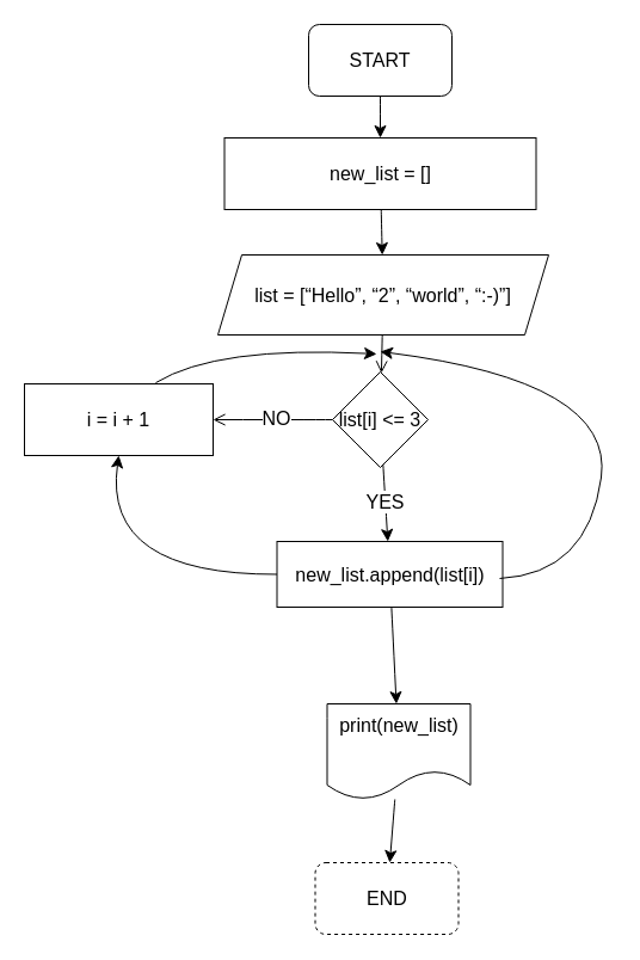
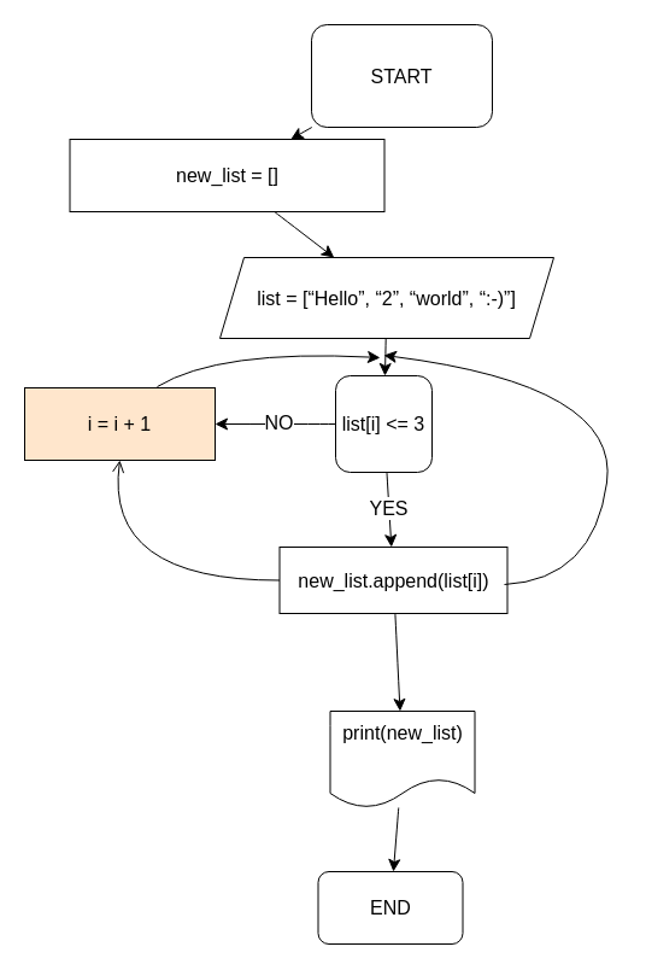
- <mxCell id="3" value="START" style="rounded=1;whiteSpace=wrap;html=1;fontSize=16;" vertex="1" parent="1"><mxGeometry x="258" y="20" width="120" height="60" as="geometry" /></mxCell>
+ <mxCell id="3" value="START" style="rounded=1;whiteSpace=wrap;html=1;fontSize=16;" vertex="1" parent="1"><mxGeometry x="258" y="20" width="150" height="85" as="geometry" /></mxCell>
- <mxCell id="7" value="new_list = []" style="rounded=0;whiteSpace=wrap;html=1;fontSize=16;" vertex="1" parent="1"><mxGeometry x="187.5" y="115" width="261" height="60" as="geometry" /></mxCell>
+ <mxCell id="7" value="new_list = []" style="rounded=0;whiteSpace=wrap;html=1;fontSize=16;" vertex="1" parent="1"><mxGeometry x="57.5" y="115" width="261" height="60" as="geometry" /></mxCell>
- <mxCell id="4" value="" style="edgeStyle=none;curved=1;rounded=0;orthogonalLoop=1;jettySize=auto;html=1;fontSize=12;startSize=8;endSize=8;endArrow=open;" edge="1" parent="1" source="5" target="12"><mxGeometry relative="1" as="geometry" /></mxCell>
+ <mxCell id="4" value="" style="edgeStyle=none;curved=1;rounded=0;orthogonalLoop=1;jettySize=auto;html=1;fontSize=12;startSize=8;endSize=8;" edge="1" parent="1" source="5" target="12"><mxGeometry relative="1" as="geometry" /></mxCell>
- <mxCell id="15" value="i = i + 1" style="whiteSpace=wrap;html=1;fontSize=16;" vertex="1" parent="1"><mxGeometry x="20" y="321" width="158" height="60" as="geometry" /></mxCell>
+ <mxCell id="15" value="i = i + 1" style="whiteSpace=wrap;html=1;fontSize=16;fillColor=#ffe6cc;" vertex="1" parent="1"><mxGeometry x="20" y="321" width="158" height="60" as="geometry" /></mxCell>
- <mxCell id="10" value="" style="edgeStyle=none;curved=1;rounded=0;orthogonalLoop=1;jettySize=auto;html=1;fontSize=12;startSize=8;endSize=8;endArrow=open;" edge="1" parent="1" source="12" target="15"><mxGeometry relative="1" as="geometry" /></mxCell>
+ <mxCell id="10" value="" style="edgeStyle=none;curved=1;rounded=0;orthogonalLoop=1;jettySize=auto;html=1;fontSize=12;startSize=8;endSize=8;" edge="1" parent="1" source="12" target="15"><mxGeometry relative="1" as="geometry" /></mxCell>
- <mxCell id="12" value="list[i] &amp;lt;= 3" style="rhombus;whiteSpace=wrap;html=1;fontSize=16;" vertex="1" parent="1"><mxGeometry x="278" y="311" width="80" height="80" as="geometry" /></mxCell>
+ <mxCell id="12" value="list[i] &amp;lt;= 3" style="whiteSpace=wrap;html=1;fontSize=16;rounded=1;" vertex="1" parent="1"><mxGeometry x="278" y="311" width="80" height="80" as="geometry" /></mxCell>
- <mxCell id="22" value="" style="endArrow=classic;html=1;rounded=0;fontSize=12;startSize=8;endSize=8;curved=1;exitX=0;exitY=0.5;exitDx=0;exitDy=0;entryX=0.5;entryY=1;entryDx=0;entryDy=0;" edge="1" parent="1" source="14" target="15"><mxGeometry width="50" height="50" relative="1" as="geometry"><mxPoint x="258" y="482" as="sourcePoint" /><mxPoint x="308" y="432" as="targetPoint" /><Array as="points"><mxPoint x="85" y="481" /></Array></mxGeometry></mxCell>
+ <mxCell id="22" value="" style="endArrow=open;html=1;rounded=0;fontSize=12;startSize=8;endSize=8;curved=1;exitX=0;exitY=0.5;exitDx=0;exitDy=0;entryX=0.5;entryY=1;entryDx=0;entryDy=0;" edge="1" parent="1" source="14" target="15"><mxGeometry width="50" height="50" relative="1" as="geometry"><mxPoint x="258" y="482" as="sourcePoint" /><mxPoint x="308" y="432" as="targetPoint" /><Array as="points"><mxPoint x="85" y="481" /></Array></mxGeometry></mxCell>
- <mxCell id="16" value="END" style="rounded=1;whiteSpace=wrap;html=1;fontSize=16;dashed=1;" vertex="1" parent="1"><mxGeometry x="263.5" y="722" width="120" height="60" as="geometry" /></mxCell>
+ <mxCell id="16" value="END" style="rounded=1;whiteSpace=wrap;html=1;fontSize=16;" vertex="1" parent="1"><mxGeometry x="263.5" y="722" width="120" height="60" as="geometry" /></mxCell>
